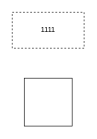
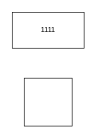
- <mxCell id="2" value="1111" style="rounded=0;whiteSpace=wrap;html=1;dashed=1;" vertex="1" parent="1"><mxGeometry x="20" y="20" width="120" height="60" as="geometry" /></mxCell>
+ <mxCell id="2" value="1111" style="rounded=0;whiteSpace=wrap;html=1;" vertex="1" parent="1"><mxGeometry x="20" y="20" width="120" height="60" as="geometry" /></mxCell>
